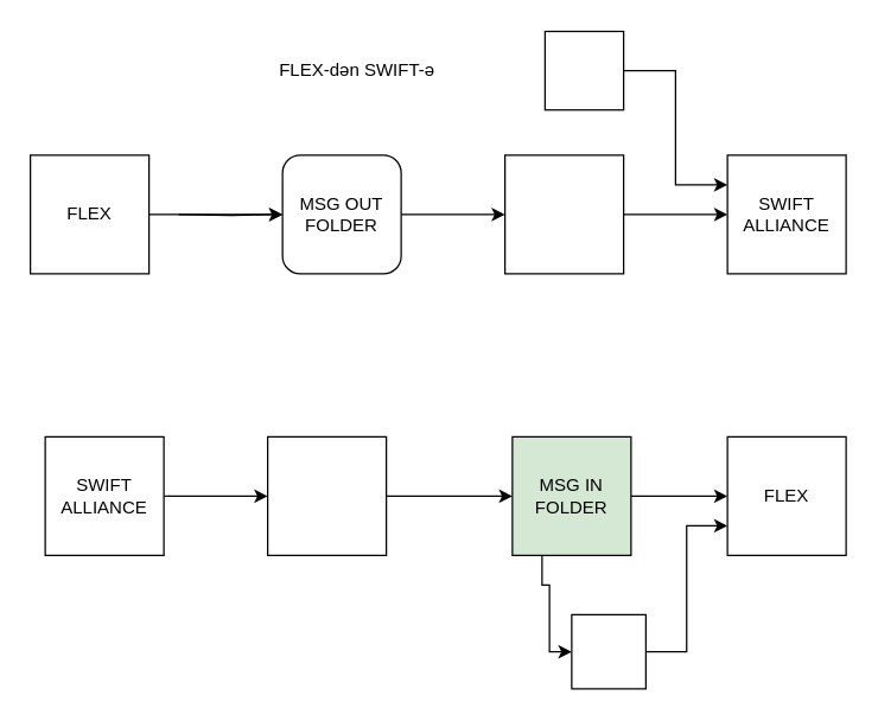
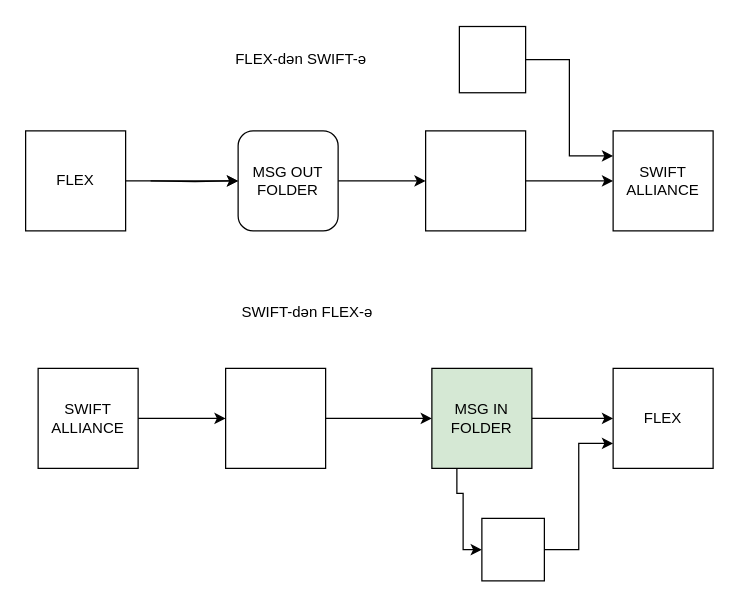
+ <mxCell id="19" value="SWIFT-dən FLEX-ə" style="text;html=1;align=center;verticalAlign=middle;resizable=0;points=[];autosize=1;strokeColor=none;fillColor=none;" vertex="1" parent="1"><mxGeometry x="180" y="234" width="130" height="30" as="geometry" /></mxCell>
